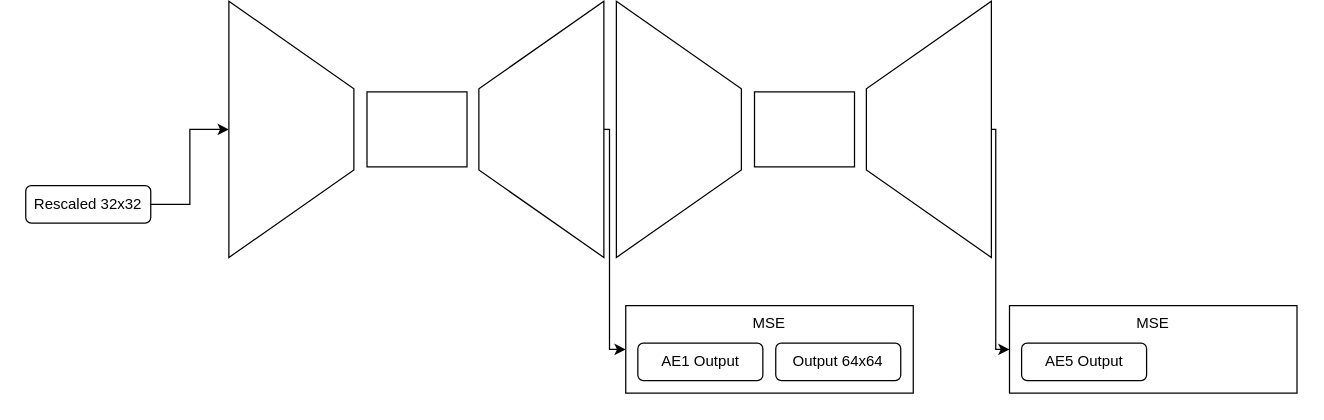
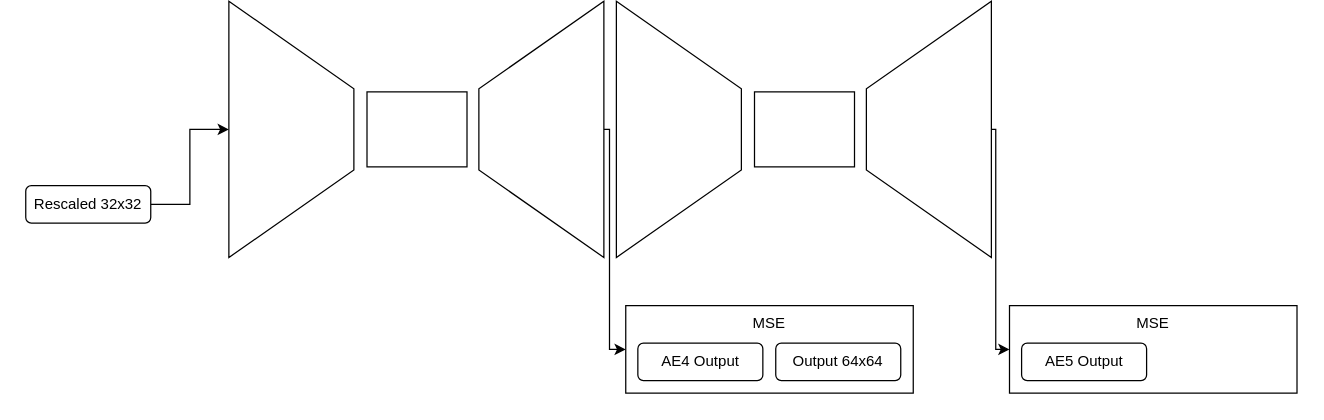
- <mxCell id="14" value="AE1 Output" style="rounded=1;whiteSpace=wrap;html=1;" vertex="1" parent="12"><mxGeometry x="9.68" y="30" width="100" height="30" as="geometry" /></mxCell>
+ <mxCell id="14" value="AE4 Output" style="rounded=1;whiteSpace=wrap;html=1;" vertex="1" parent="12"><mxGeometry x="9.68" y="30" width="100" height="30" as="geometry" /></mxCell>
